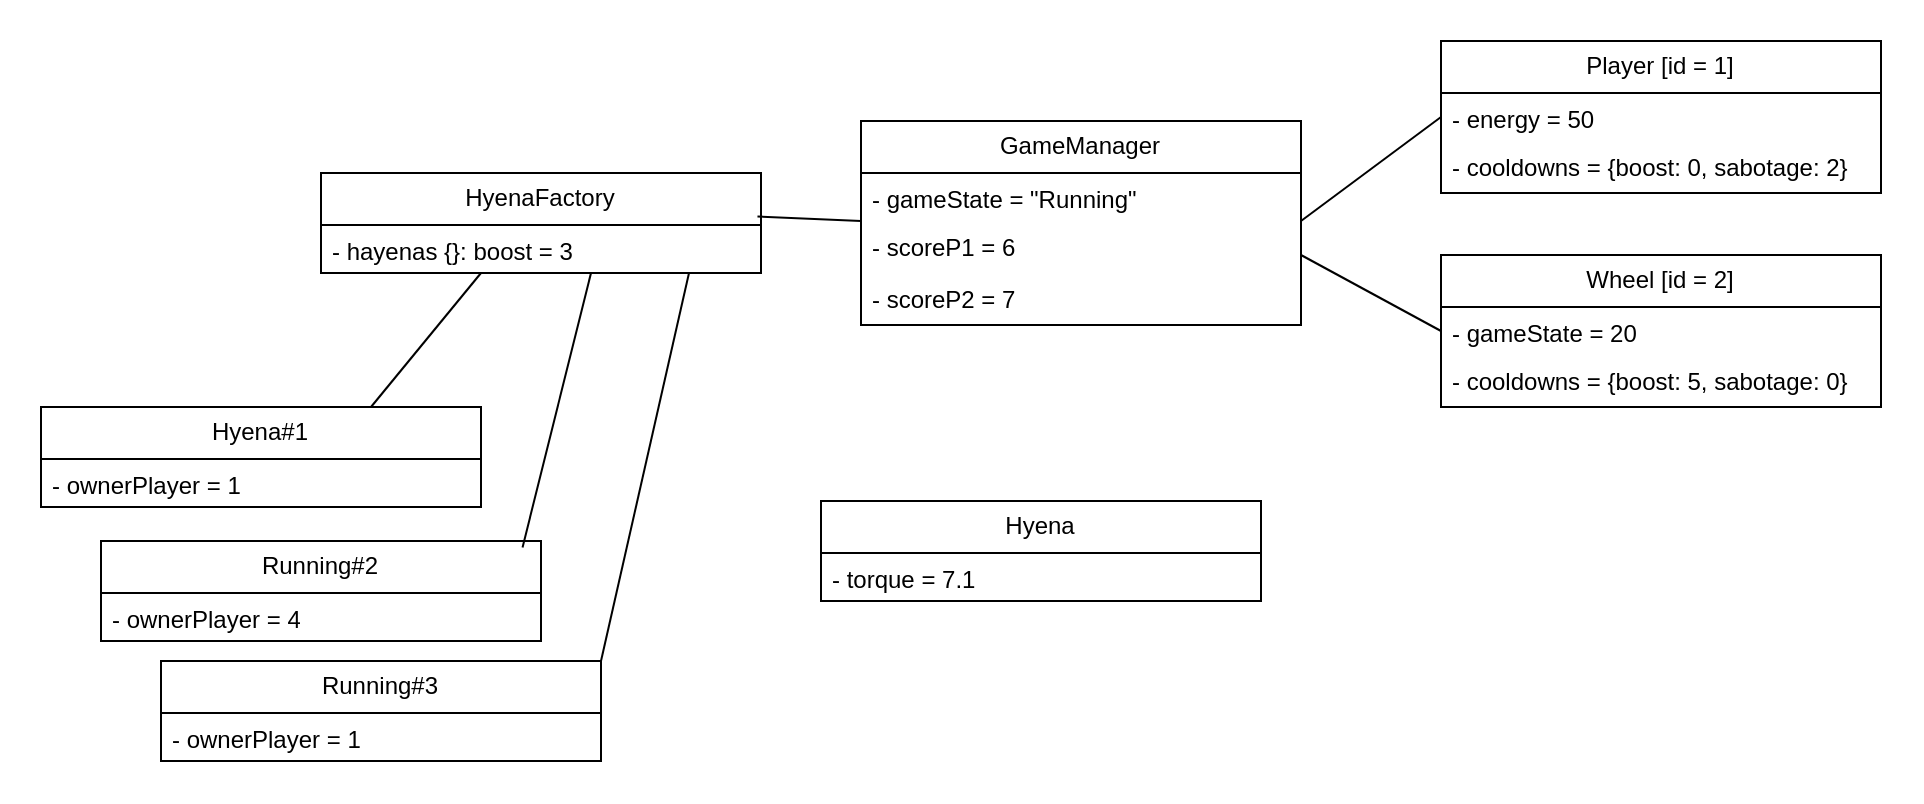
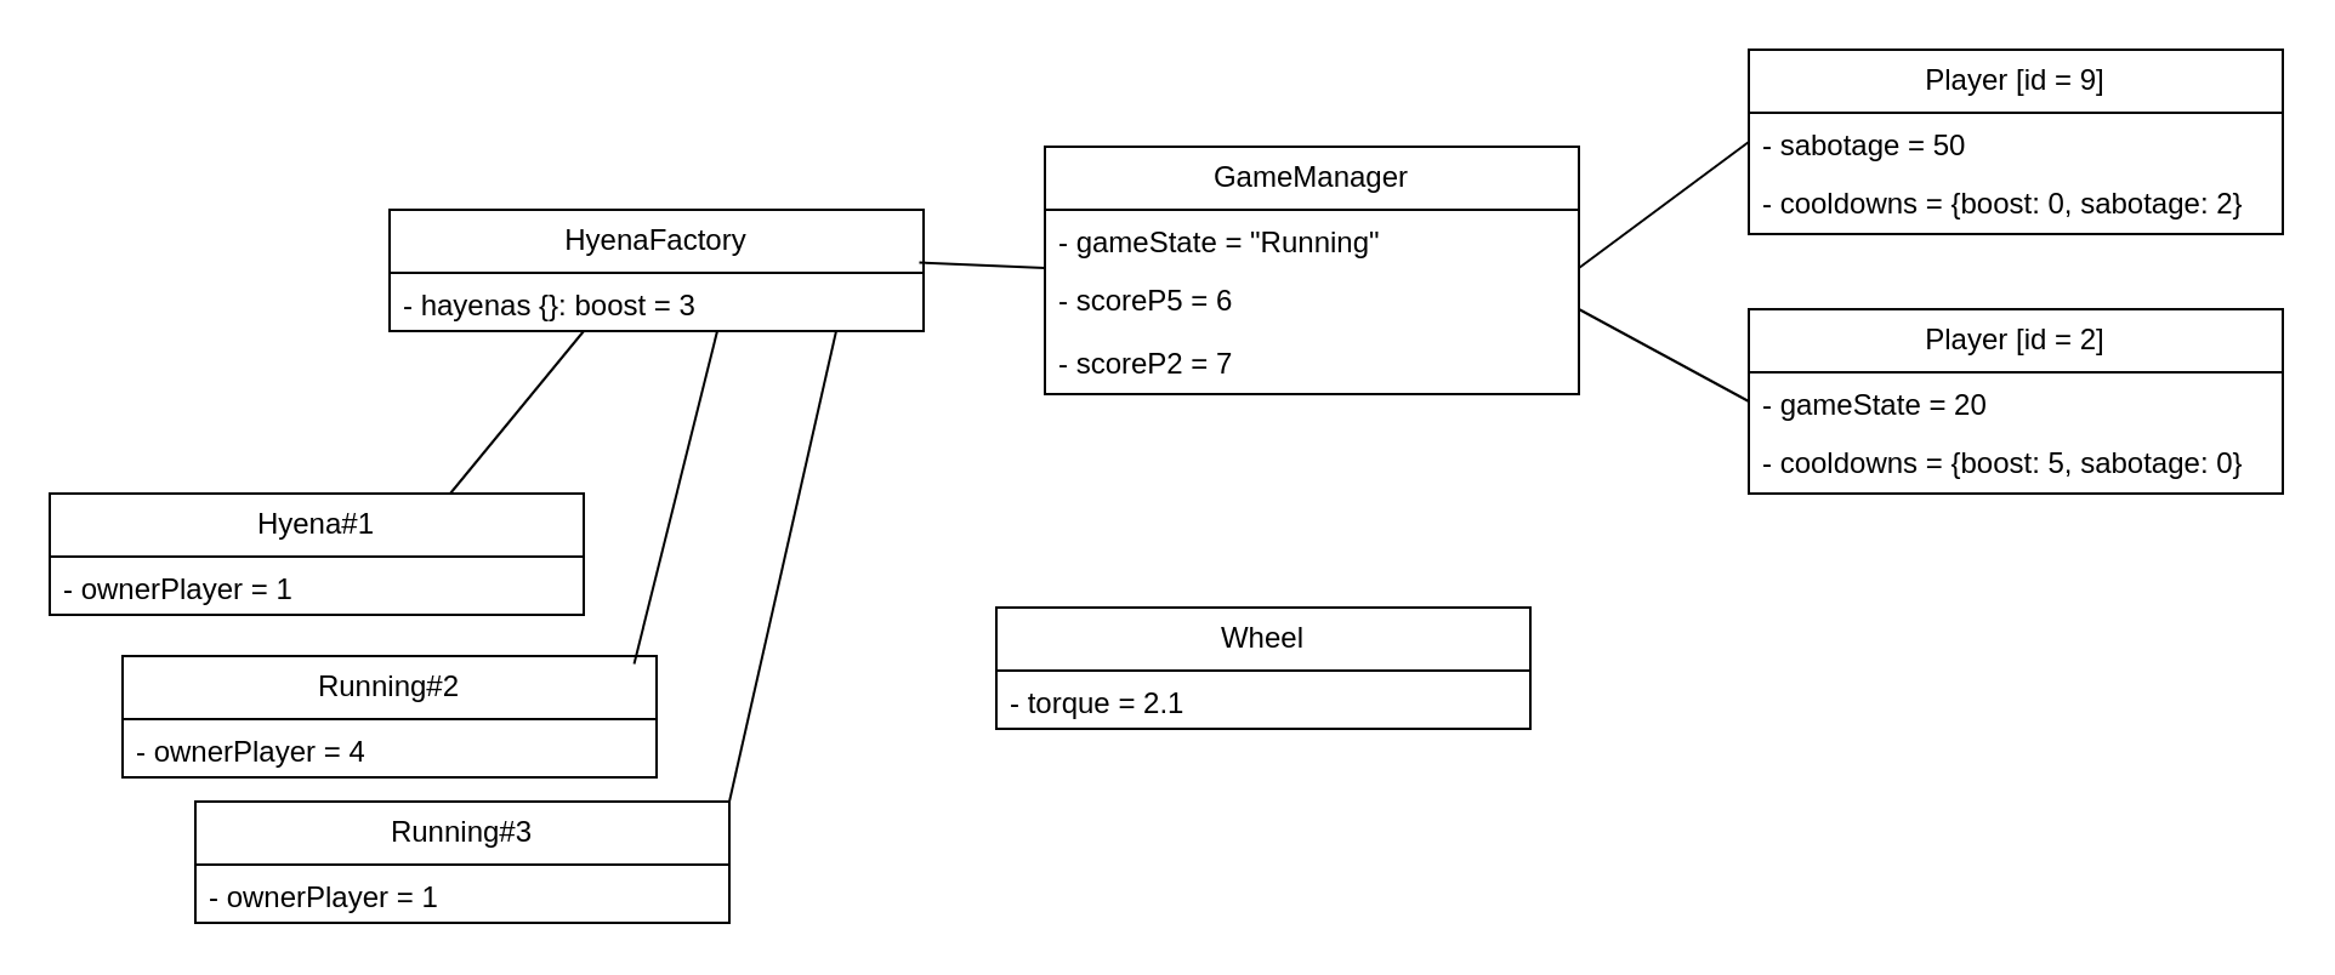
- <mxCell id="6" value="Player [id = 1]" style="swimlane;fontStyle=0;childLayout=stackLayout;horizontal=1;startSize=26;fillColor=none;horizontalStack=0;resizeParent=1;resizeParentMax=0;resizeLast=0;collapsible=1;marginBottom=0;whiteSpace=wrap;html=1;" vertex="1" parent="1"><mxGeometry x="720" y="20" width="220" height="76" as="geometry" /></mxCell>
+ <mxCell id="6" value="Player [id = 9]" style="swimlane;fontStyle=0;childLayout=stackLayout;horizontal=1;startSize=26;fillColor=none;horizontalStack=0;resizeParent=1;resizeParentMax=0;resizeLast=0;collapsible=1;marginBottom=0;whiteSpace=wrap;html=1;" vertex="1" parent="1"><mxGeometry x="720" y="20" width="220" height="76" as="geometry" /></mxCell>
- <mxCell id="7" value="&lt;div&gt;- energy = 50&lt;/div&gt;" style="text;strokeColor=none;fillColor=none;align=left;verticalAlign=top;spacingLeft=4;spacingRight=4;overflow=hidden;rotatable=0;points=[[0,0.5],[1,0.5]];portConstraint=eastwest;whiteSpace=wrap;html=1;" vertex="1" parent="6"><mxGeometry y="26" width="220" height="24" as="geometry" /></mxCell>
+ <mxCell id="7" value="&lt;div&gt;- sabotage = 50&lt;/div&gt;" style="text;strokeColor=none;fillColor=none;align=left;verticalAlign=top;spacingLeft=4;spacingRight=4;overflow=hidden;rotatable=0;points=[[0,0.5],[1,0.5]];portConstraint=eastwest;whiteSpace=wrap;html=1;" vertex="1" parent="6"><mxGeometry y="26" width="220" height="24" as="geometry" /></mxCell>
- <mxCell id="4" value="- scoreP1 = 6" style="text;strokeColor=none;fillColor=none;align=left;verticalAlign=top;spacingLeft=4;spacingRight=4;overflow=hidden;rotatable=0;points=[[0,0.5],[1,0.5]];portConstraint=eastwest;whiteSpace=wrap;html=1;" vertex="1" parent="2"><mxGeometry y="50" width="220" height="26" as="geometry" /></mxCell>
+ <mxCell id="4" value="- scoreP5 = 6" style="text;strokeColor=none;fillColor=none;align=left;verticalAlign=top;spacingLeft=4;spacingRight=4;overflow=hidden;rotatable=0;points=[[0,0.5],[1,0.5]];portConstraint=eastwest;whiteSpace=wrap;html=1;" vertex="1" parent="2"><mxGeometry y="50" width="220" height="26" as="geometry" /></mxCell>
- <mxCell id="9" value="Wheel [id = 2]" style="swimlane;fontStyle=0;childLayout=stackLayout;horizontal=1;startSize=26;fillColor=none;horizontalStack=0;resizeParent=1;resizeParentMax=0;resizeLast=0;collapsible=1;marginBottom=0;whiteSpace=wrap;html=1;" vertex="1" parent="1"><mxGeometry x="720" y="127" width="220" height="76" as="geometry" /></mxCell>
+ <mxCell id="9" value="Player [id = 2]" style="swimlane;fontStyle=0;childLayout=stackLayout;horizontal=1;startSize=26;fillColor=none;horizontalStack=0;resizeParent=1;resizeParentMax=0;resizeLast=0;collapsible=1;marginBottom=0;whiteSpace=wrap;html=1;" vertex="1" parent="1"><mxGeometry x="720" y="127" width="220" height="76" as="geometry" /></mxCell>
- <mxCell id="12" value="Hyena" style="swimlane;fontStyle=0;childLayout=stackLayout;horizontal=1;startSize=26;fillColor=none;horizontalStack=0;resizeParent=1;resizeParentMax=0;resizeLast=0;collapsible=1;marginBottom=0;whiteSpace=wrap;html=1;" vertex="1" parent="1"><mxGeometry x="410" y="250" width="220" height="50" as="geometry" /></mxCell>
+ <mxCell id="12" value="Wheel" style="swimlane;fontStyle=0;childLayout=stackLayout;horizontal=1;startSize=26;fillColor=none;horizontalStack=0;resizeParent=1;resizeParentMax=0;resizeLast=0;collapsible=1;marginBottom=0;whiteSpace=wrap;html=1;" vertex="1" parent="1"><mxGeometry x="410" y="250" width="220" height="50" as="geometry" /></mxCell>
- <mxCell id="13" value="&lt;div&gt;- torque = 7.1&lt;/div&gt;" style="text;strokeColor=none;fillColor=none;align=left;verticalAlign=top;spacingLeft=4;spacingRight=4;overflow=hidden;rotatable=0;points=[[0,0.5],[1,0.5]];portConstraint=eastwest;whiteSpace=wrap;html=1;" vertex="1" parent="12"><mxGeometry y="26" width="220" height="24" as="geometry" /></mxCell>
+ <mxCell id="13" value="&lt;div&gt;- torque = 2.1&lt;/div&gt;" style="text;strokeColor=none;fillColor=none;align=left;verticalAlign=top;spacingLeft=4;spacingRight=4;overflow=hidden;rotatable=0;points=[[0,0.5],[1,0.5]];portConstraint=eastwest;whiteSpace=wrap;html=1;" vertex="1" parent="12"><mxGeometry y="26" width="220" height="24" as="geometry" /></mxCell>
